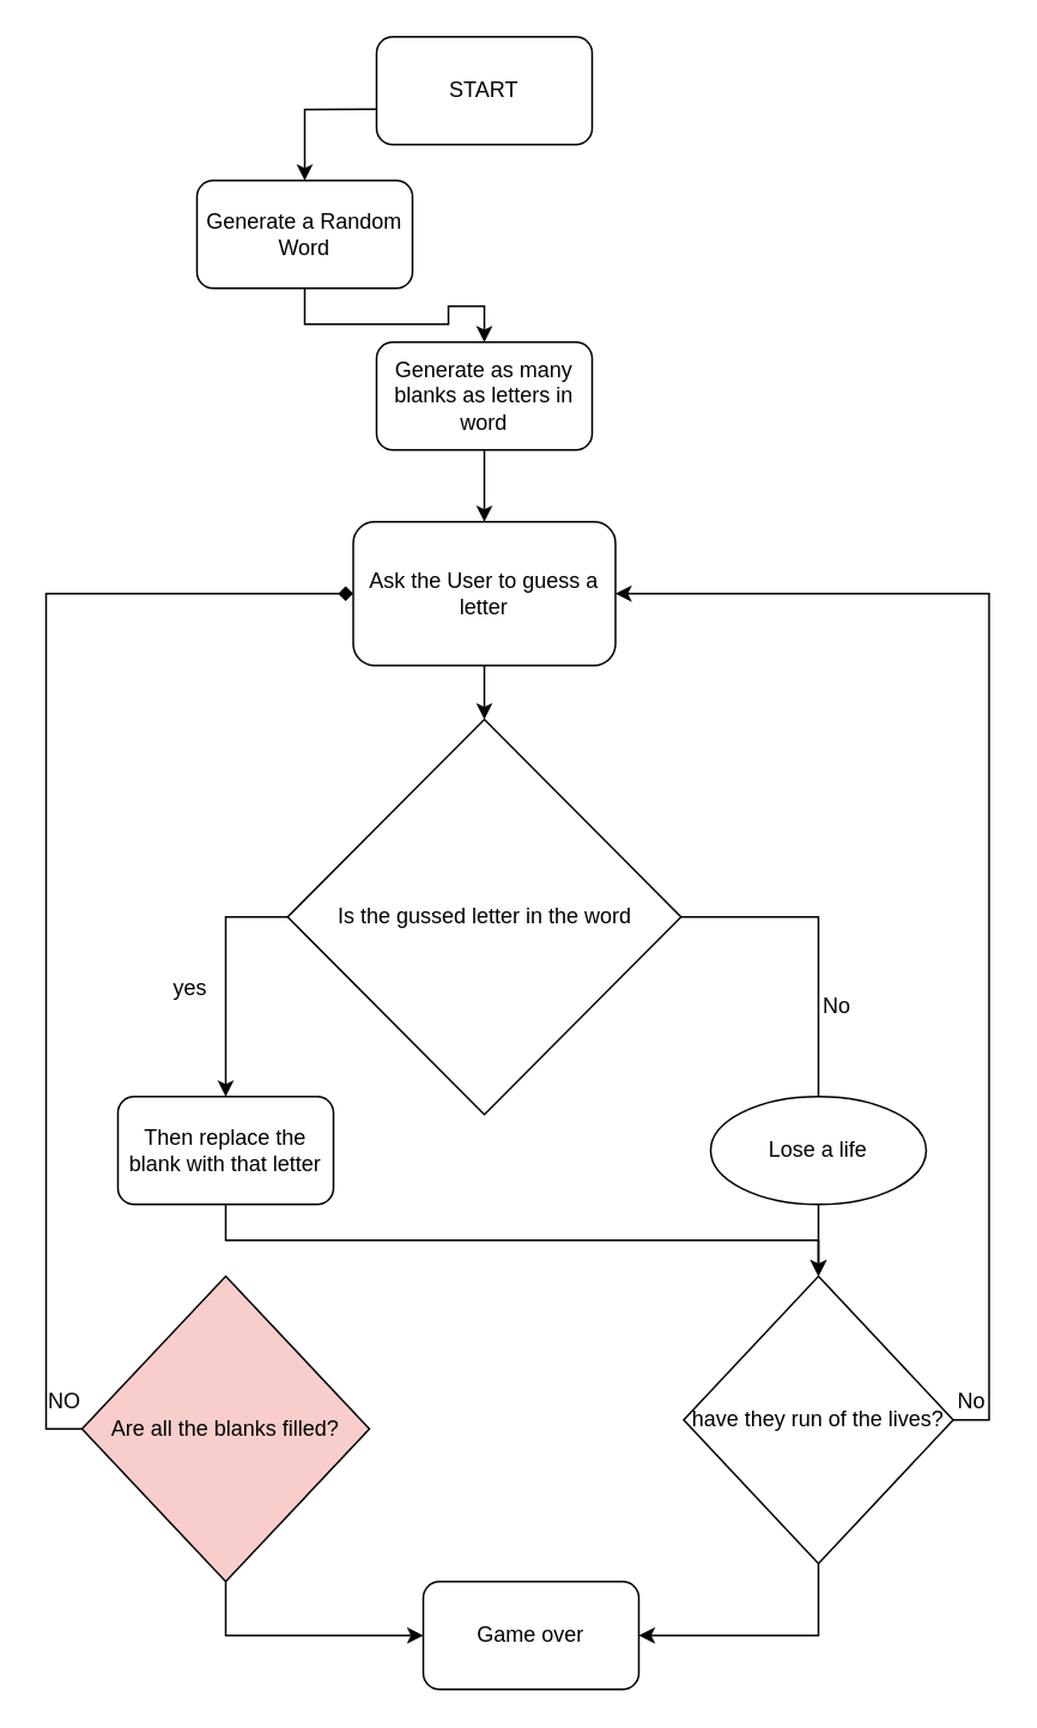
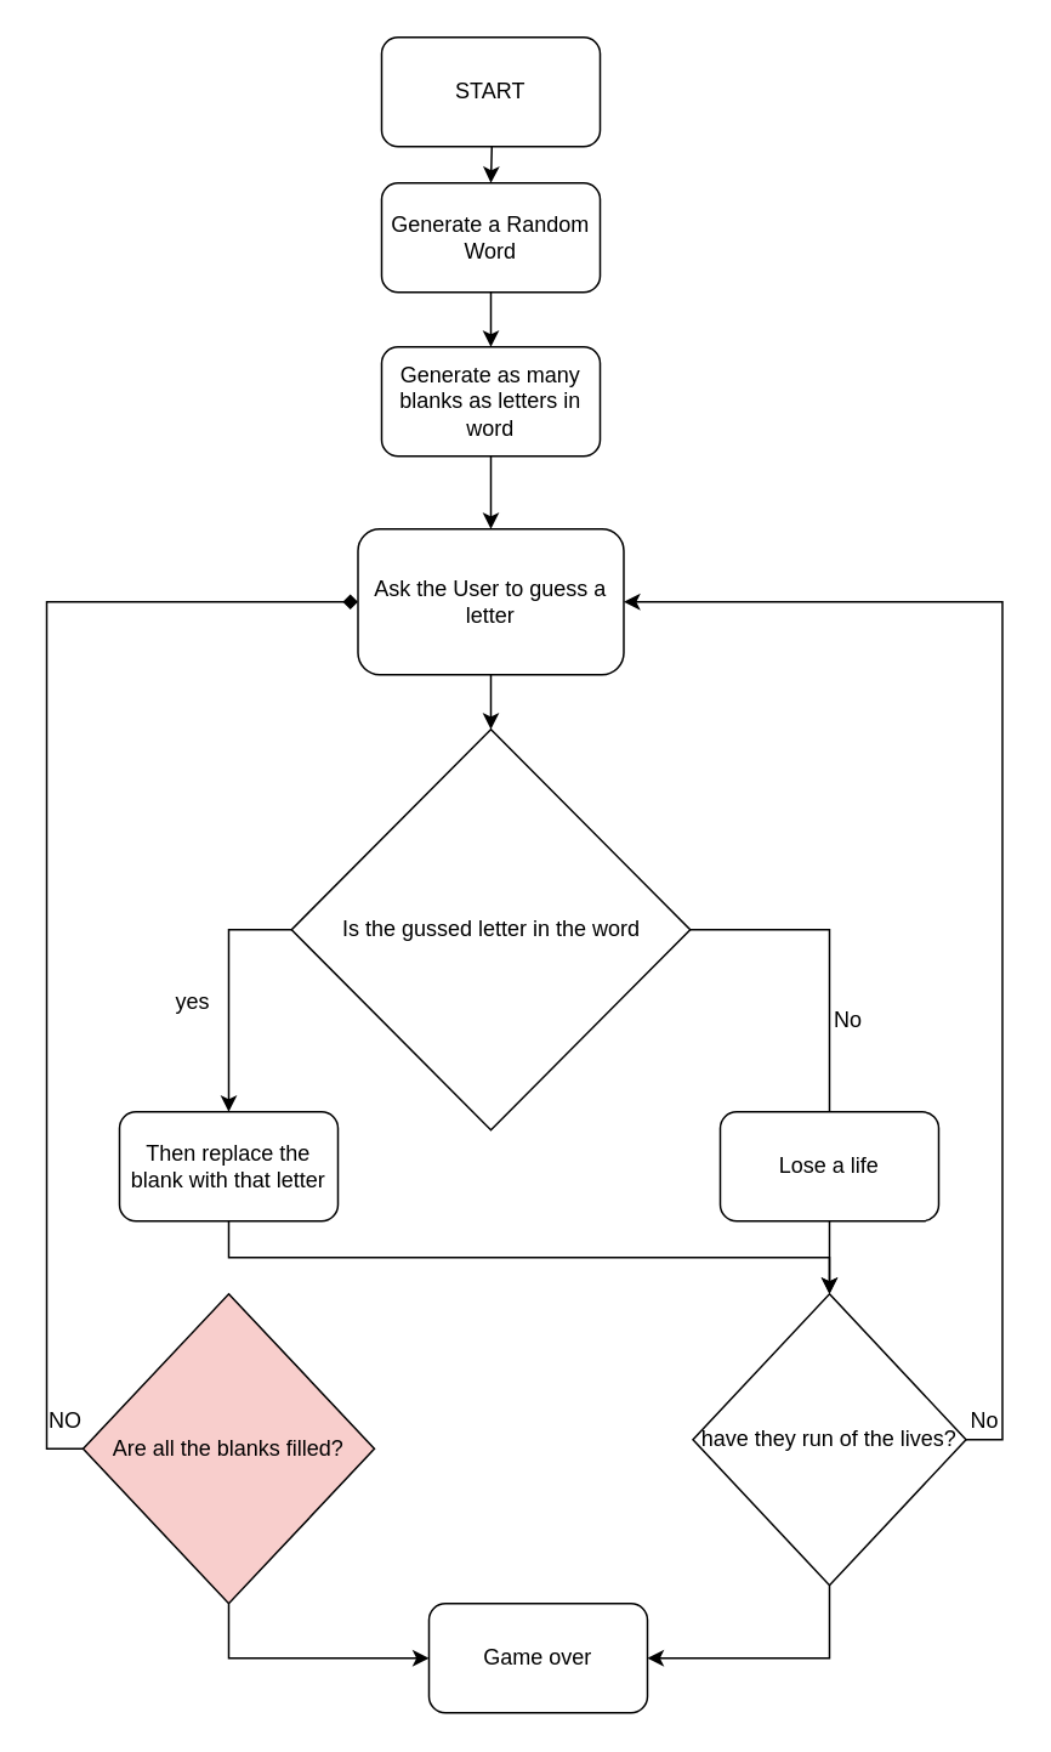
- <mxCell id="5" value="Generate a Random Word" style="rounded=1;whiteSpace=wrap;html=1;" vertex="1" parent="1"><mxGeometry x="109" y="100" width="120" height="60" as="geometry" /></mxCell>
+ <mxCell id="5" value="Generate a Random Word" style="rounded=1;whiteSpace=wrap;html=1;" vertex="1" parent="1"><mxGeometry x="209" y="100" width="120" height="60" as="geometry" /></mxCell>
- <mxCell id="16" value="Lose a life" style="ellipse;whiteSpace=wrap;html=1;" vertex="1" parent="1"><mxGeometry x="395" y="610" width="120" height="60" as="geometry" /></mxCell>
+ <mxCell id="16" value="Lose a life" style="rounded=1;whiteSpace=wrap;html=1;" vertex="1" parent="1"><mxGeometry x="395" y="610" width="120" height="60" as="geometry" /></mxCell>
